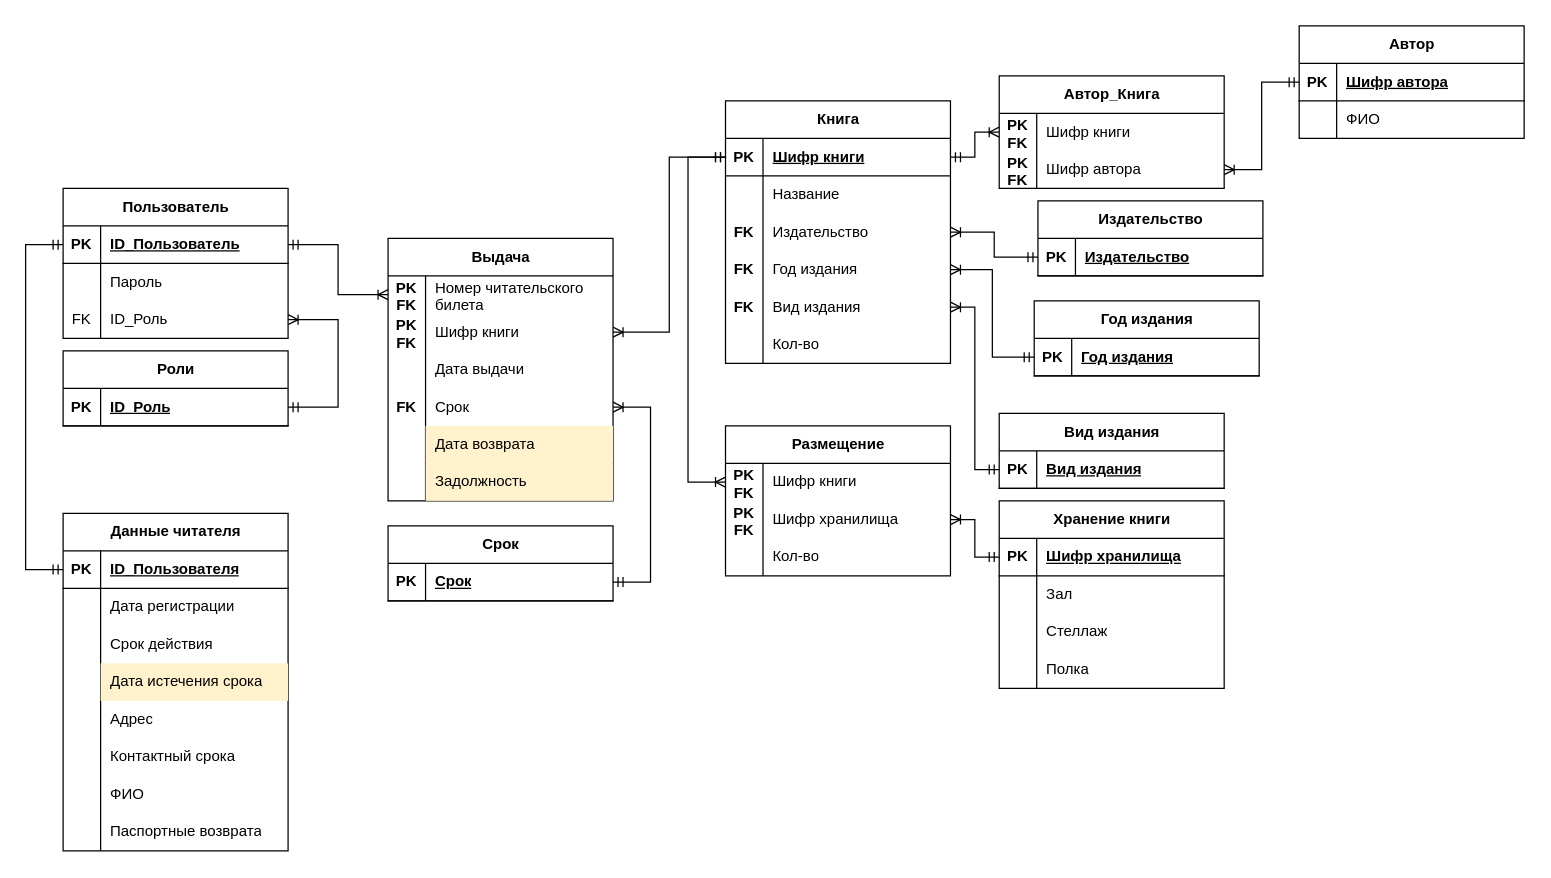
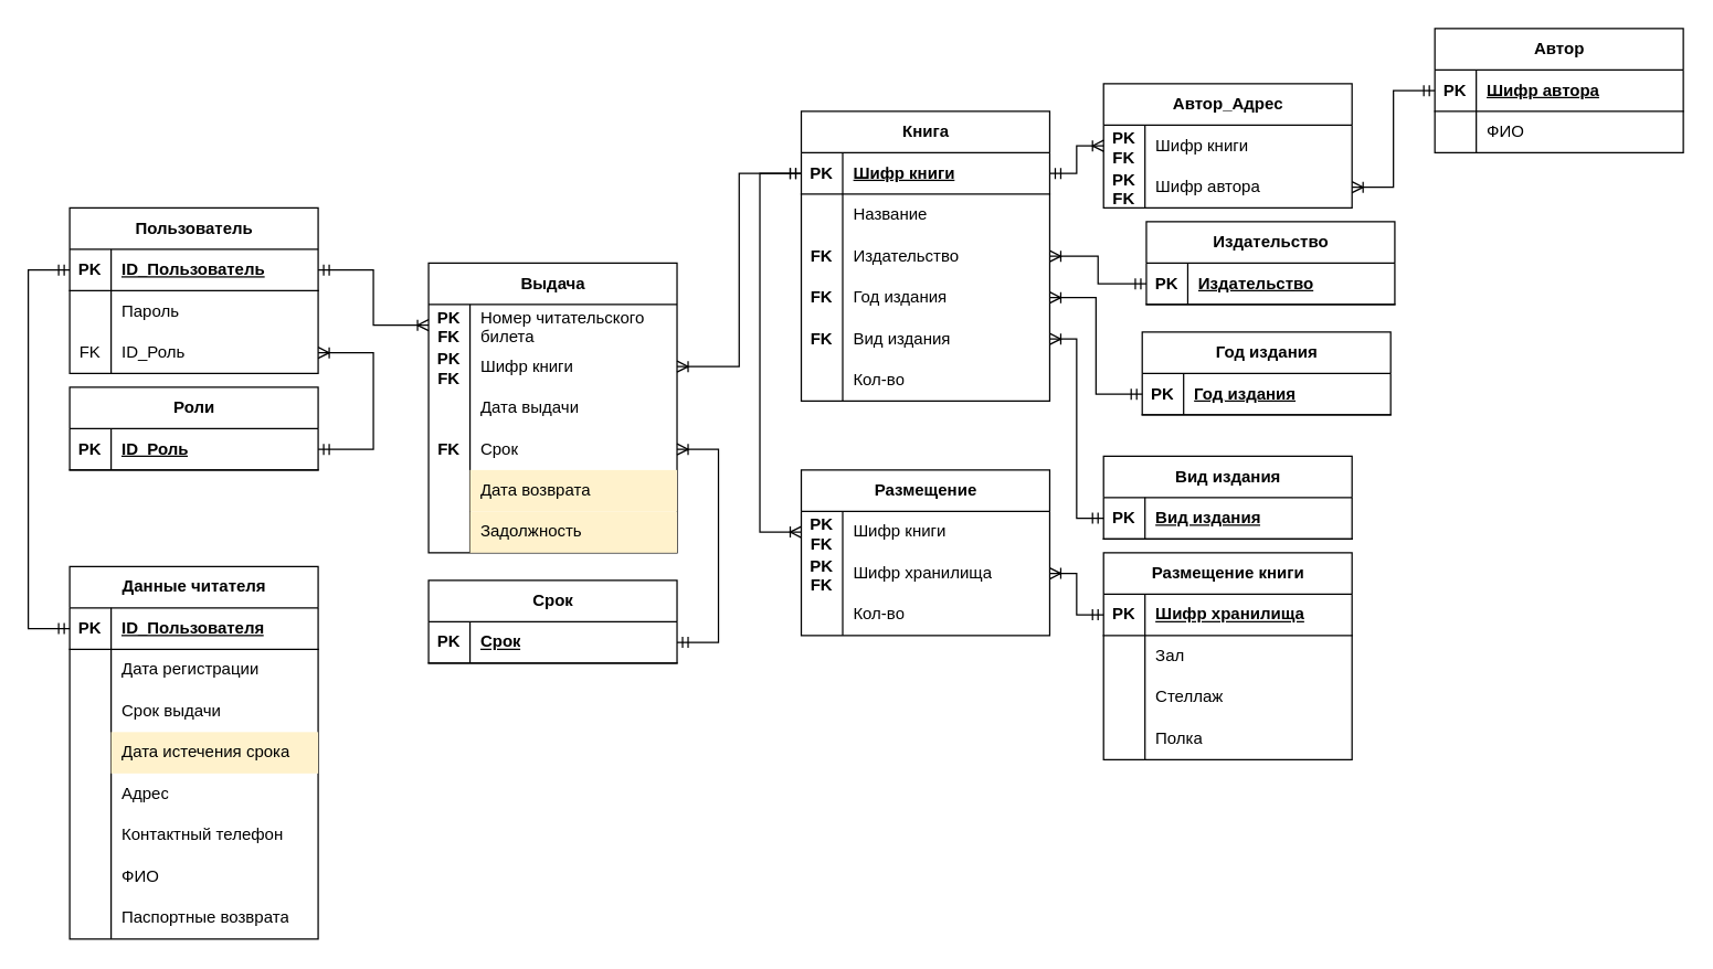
- <mxCell id="33" value="Автор_Книга" style="shape=table;startSize=30;container=1;collapsible=1;childLayout=tableLayout;fixedRows=1;rowLines=0;fontStyle=1;align=center;resizeLast=1;html=1;" parent="1" vertex="1"><mxGeometry x="799" y="60" width="180" height="90" as="geometry" /></mxCell>
+ <mxCell id="33" value="Автор_Адрес" style="shape=table;startSize=30;container=1;collapsible=1;childLayout=tableLayout;fixedRows=1;rowLines=0;fontStyle=1;align=center;resizeLast=1;html=1;" parent="1" vertex="1"><mxGeometry x="799" y="60" width="180" height="90" as="geometry" /></mxCell>
- <mxCell id="89" value="Хранение книги" style="shape=table;startSize=30;container=1;collapsible=1;childLayout=tableLayout;fixedRows=1;rowLines=0;fontStyle=1;align=center;resizeLast=1;html=1;" parent="1" vertex="1"><mxGeometry x="799" y="400" width="180" height="150" as="geometry" /></mxCell>
+ <mxCell id="89" value="Размещение книги" style="shape=table;startSize=30;container=1;collapsible=1;childLayout=tableLayout;fixedRows=1;rowLines=0;fontStyle=1;align=center;resizeLast=1;html=1;" parent="1" vertex="1"><mxGeometry x="799" y="400" width="180" height="150" as="geometry" /></mxCell>
- <mxCell id="51" value="Срок действия" style="shape=partialRectangle;connectable=0;fillColor=none;top=0;left=0;bottom=0;right=0;align=left;spacingLeft=6;overflow=hidden;whiteSpace=wrap;html=1;" vertex="1" parent="49"><mxGeometry x="30" width="150" height="30" as="geometry"><mxRectangle width="150" height="30" as="alternateBounds" /></mxGeometry></mxCell>
+ <mxCell id="51" value="Срок выдачи" style="shape=partialRectangle;connectable=0;fillColor=none;top=0;left=0;bottom=0;right=0;align=left;spacingLeft=6;overflow=hidden;whiteSpace=wrap;html=1;" vertex="1" parent="49"><mxGeometry x="30" width="150" height="30" as="geometry"><mxRectangle width="150" height="30" as="alternateBounds" /></mxGeometry></mxCell>
- <mxCell id="60" value="Контактный срока" style="shape=partialRectangle;connectable=0;fillColor=none;top=0;left=0;bottom=0;right=0;align=left;spacingLeft=6;overflow=hidden;whiteSpace=wrap;html=1;" parent="58" vertex="1"><mxGeometry x="30" width="150" height="30" as="geometry"><mxRectangle width="150" height="30" as="alternateBounds" /></mxGeometry></mxCell>
+ <mxCell id="60" value="Контактный телефон" style="shape=partialRectangle;connectable=0;fillColor=none;top=0;left=0;bottom=0;right=0;align=left;spacingLeft=6;overflow=hidden;whiteSpace=wrap;html=1;" parent="58" vertex="1"><mxGeometry x="30" width="150" height="30" as="geometry"><mxRectangle width="150" height="30" as="alternateBounds" /></mxGeometry></mxCell>
